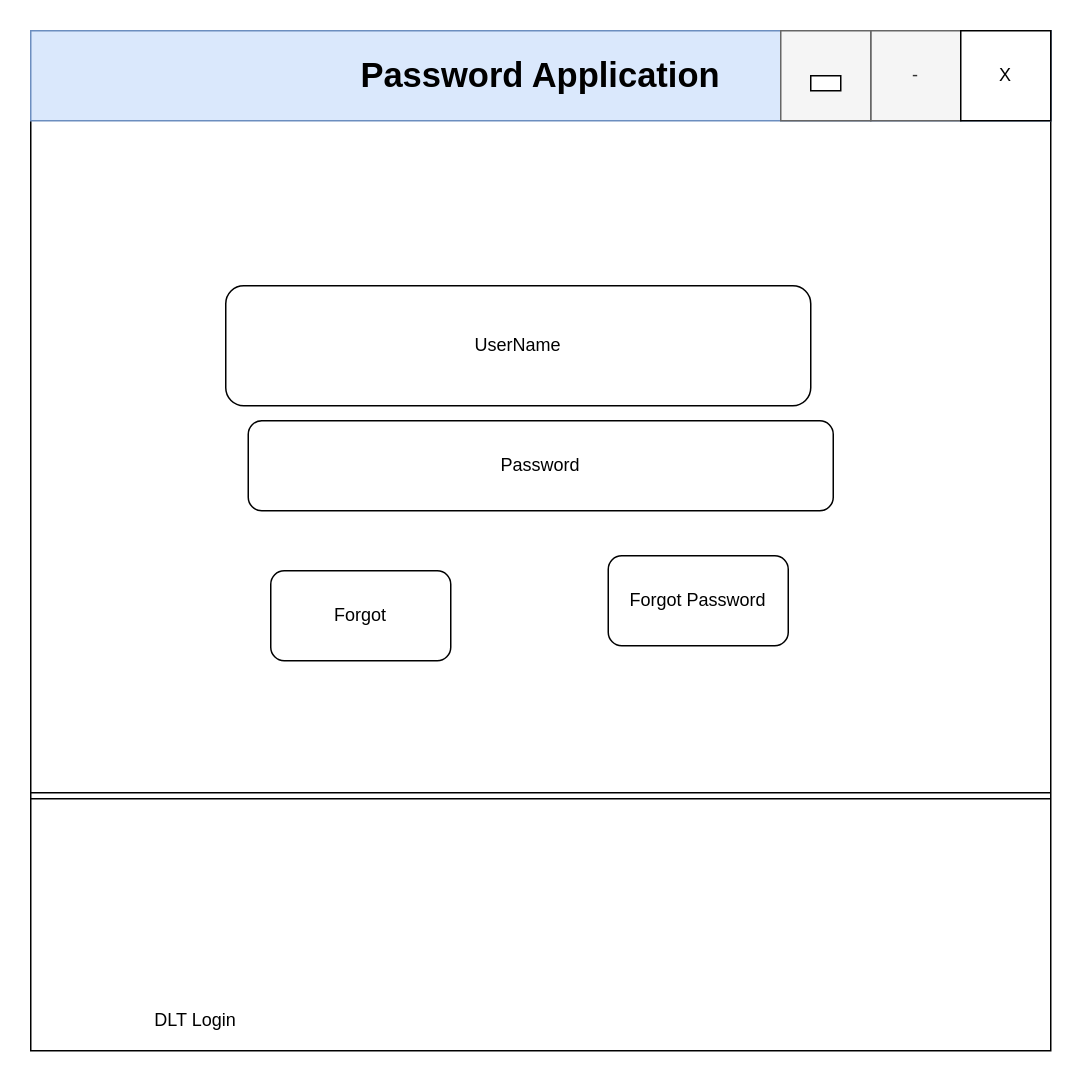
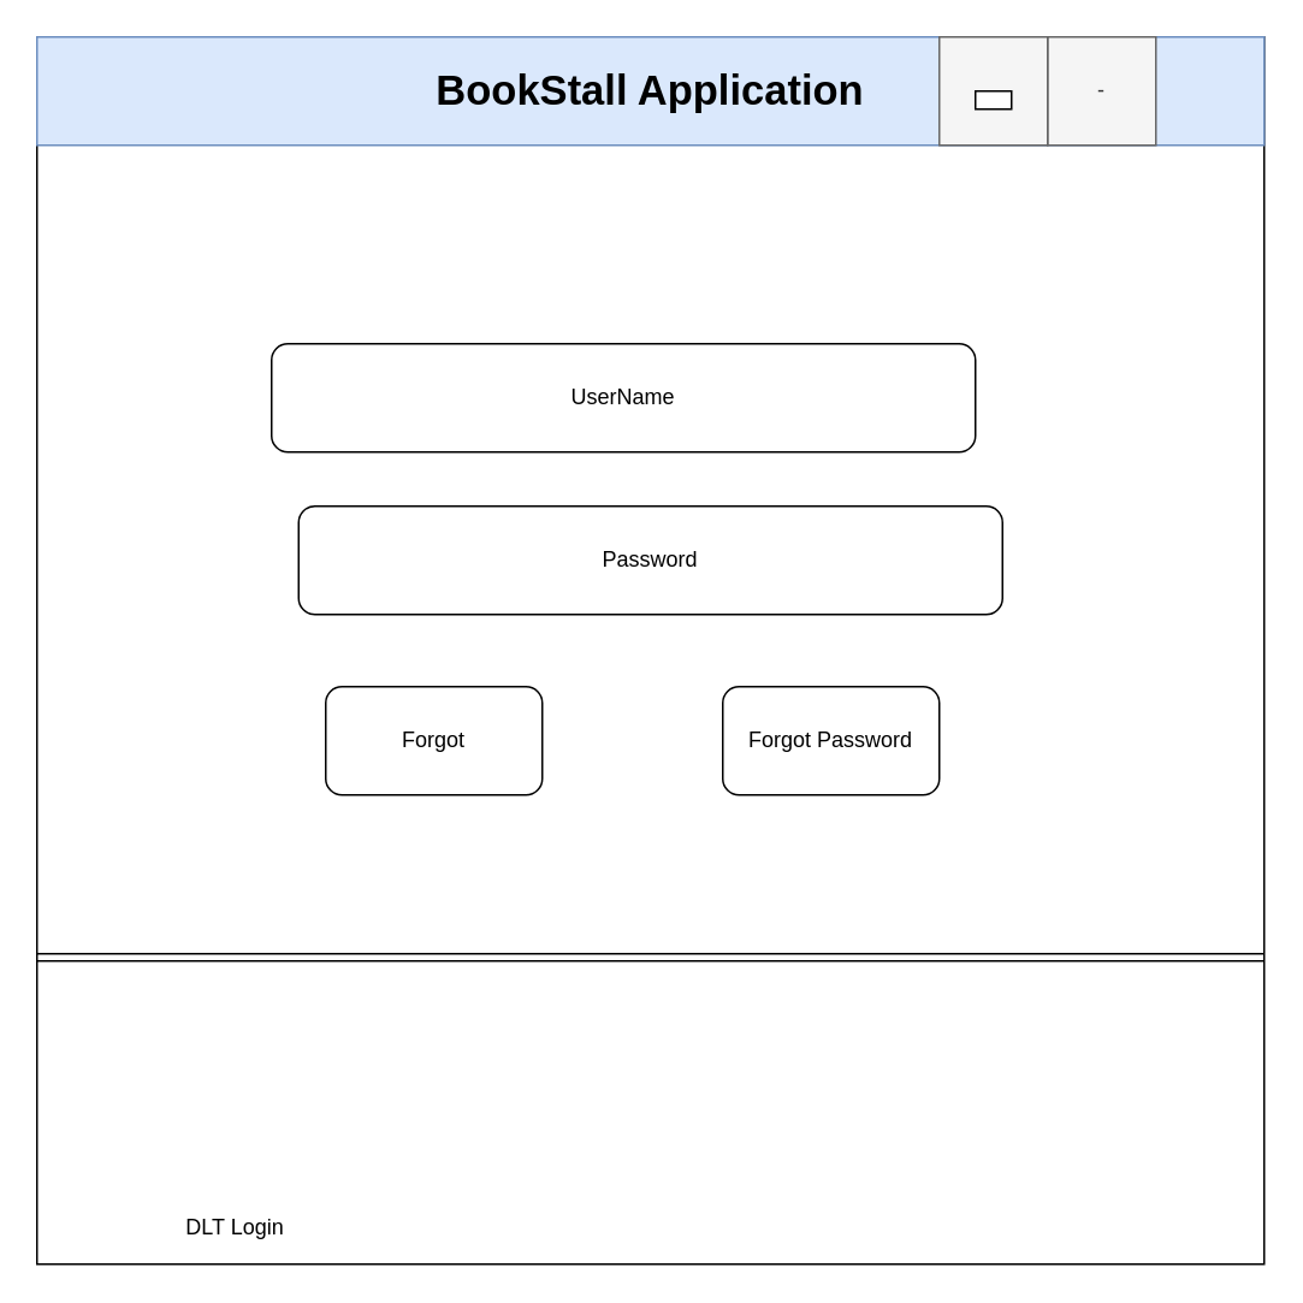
- <mxCell id="3" value="&lt;div style=&quot;text-align: left&quot;&gt;&lt;b&gt;&lt;font style=&quot;font-size: 23px&quot;&gt;Password Application&lt;/font&gt;&lt;/b&gt;&lt;/div&gt;" style="rounded=0;whiteSpace=wrap;html=1;fillColor=#dae8fc;strokeColor=#6c8ebf;align=center;" vertex="1" parent="1"><mxGeometry x="20" y="20" width="680" height="60" as="geometry" /></mxCell>
+ <mxCell id="3" value="&lt;div style=&quot;text-align: left&quot;&gt;&lt;b&gt;&lt;font style=&quot;font-size: 23px&quot;&gt;BookStall Application&lt;/font&gt;&lt;/b&gt;&lt;/div&gt;" style="rounded=0;whiteSpace=wrap;html=1;fillColor=#dae8fc;strokeColor=#6c8ebf;align=center;" vertex="1" parent="1"><mxGeometry x="20" y="20" width="680" height="60" as="geometry" /></mxCell>
- <mxCell id="6" value="X" style="rounded=0;whiteSpace=wrap;html=1;" vertex="1" parent="1"><mxGeometry x="640" y="20" width="60" height="60" as="geometry" /></mxCell>
- <mxCell id="8" value="UserName" style="rounded=1;whiteSpace=wrap;html=1;align=center;" vertex="1" parent="1"><mxGeometry x="150" y="190" width="390" height="80" as="geometry" /></mxCell>
+ <mxCell id="8" value="UserName" style="rounded=1;whiteSpace=wrap;html=1;align=center;" vertex="1" parent="1"><mxGeometry x="150" y="190" width="390" height="60" as="geometry" /></mxCell>
- <mxCell id="11" value="Forgot Password" style="rounded=1;whiteSpace=wrap;html=1;align=center;" vertex="1" parent="1"><mxGeometry x="405" y="370" width="120" height="60" as="geometry" /></mxCell>
+ <mxCell id="11" value="Forgot Password" style="rounded=1;whiteSpace=wrap;html=1;align=center;" vertex="1" parent="1"><mxGeometry x="400" y="380" width="120" height="60" as="geometry" /></mxCell>
